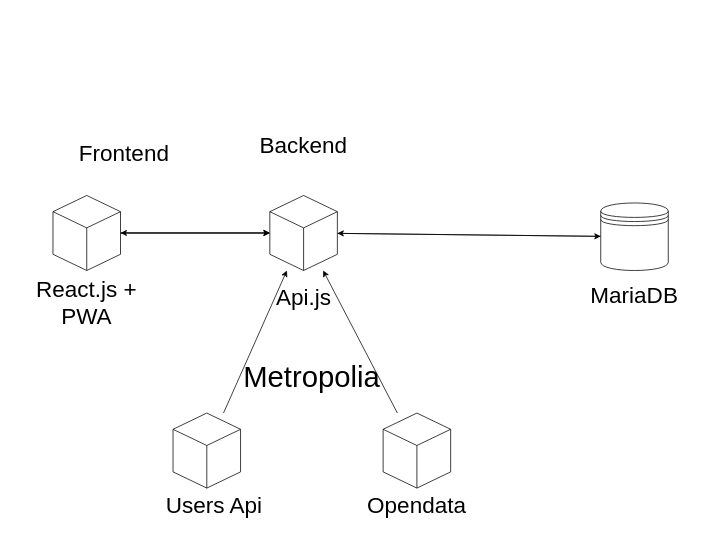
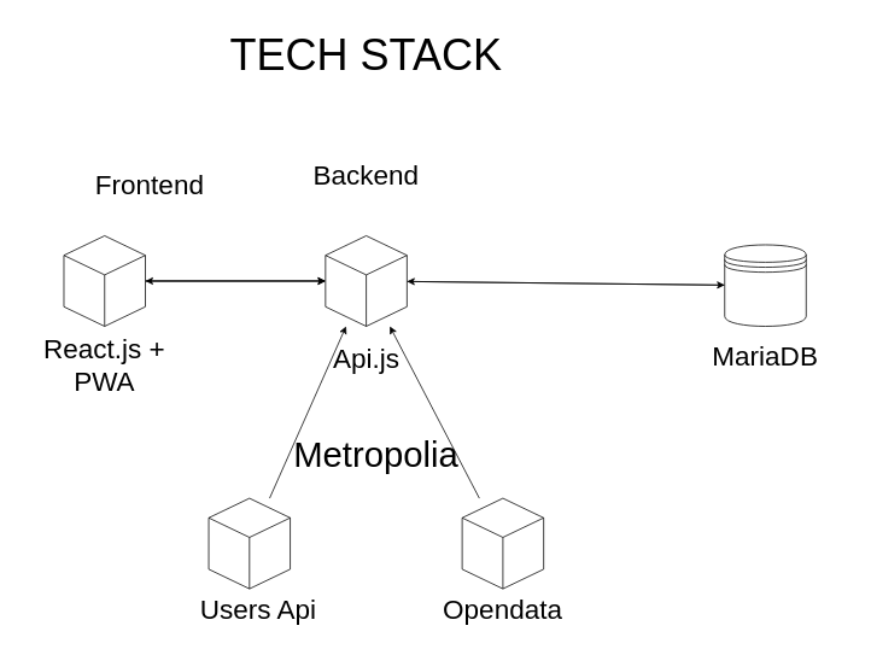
+ <mxCell id="4" value="TECH STACK" style="text;html=1;strokeColor=none;fillColor=none;align=center;verticalAlign=middle;whiteSpace=wrap;rounded=0;fontSize=48;" vertex="1" parent="1"><mxGeometry x="189" y="20" width="430" height="80" as="geometry" /></mxCell>
